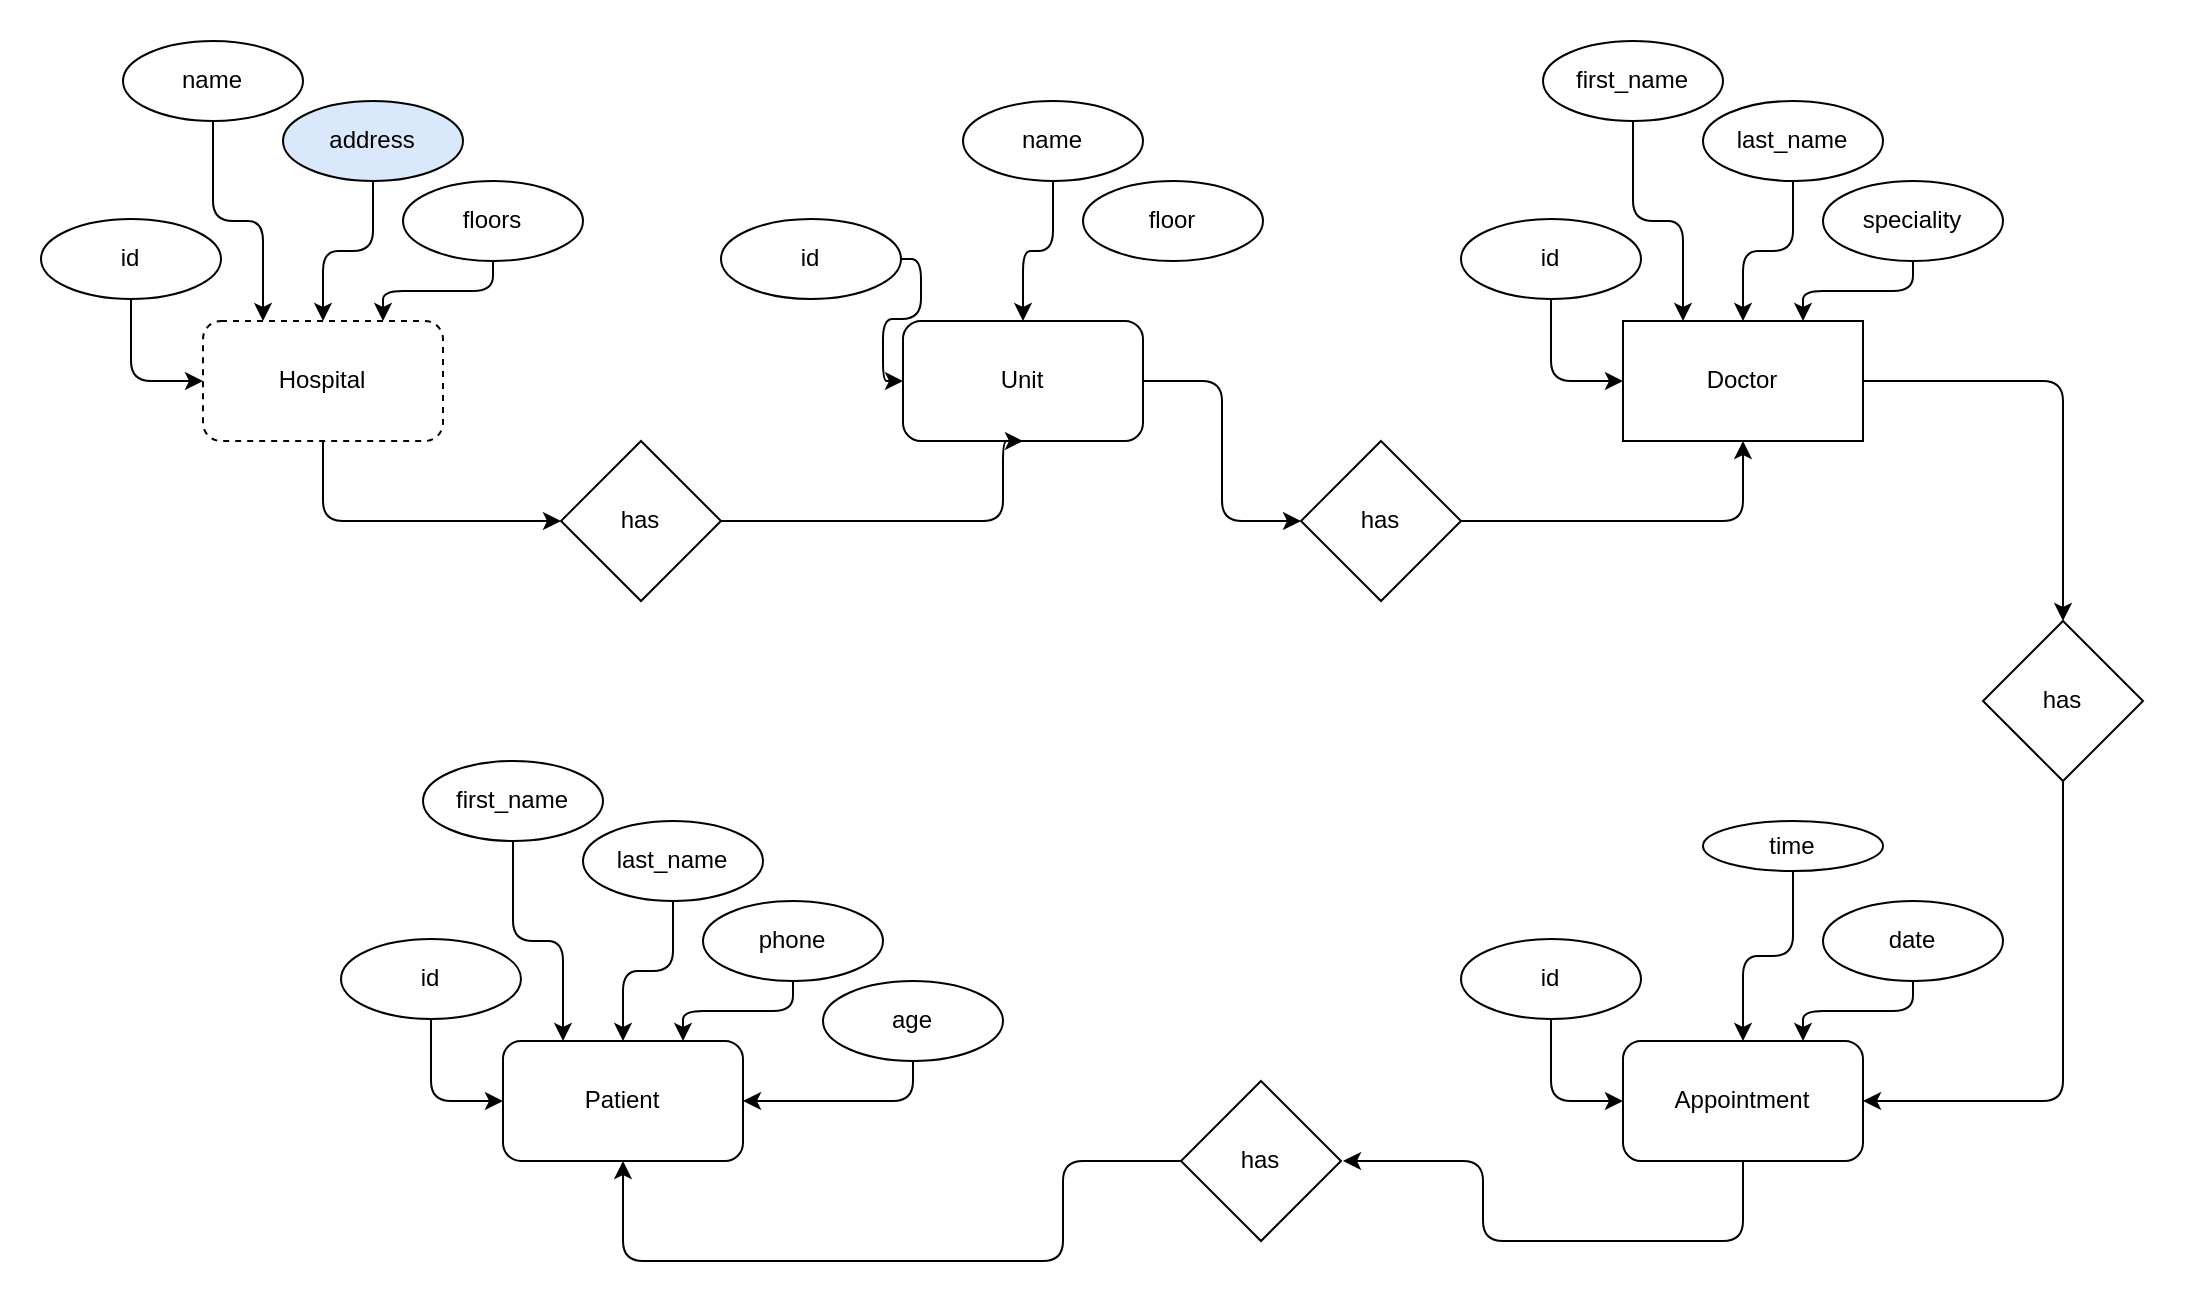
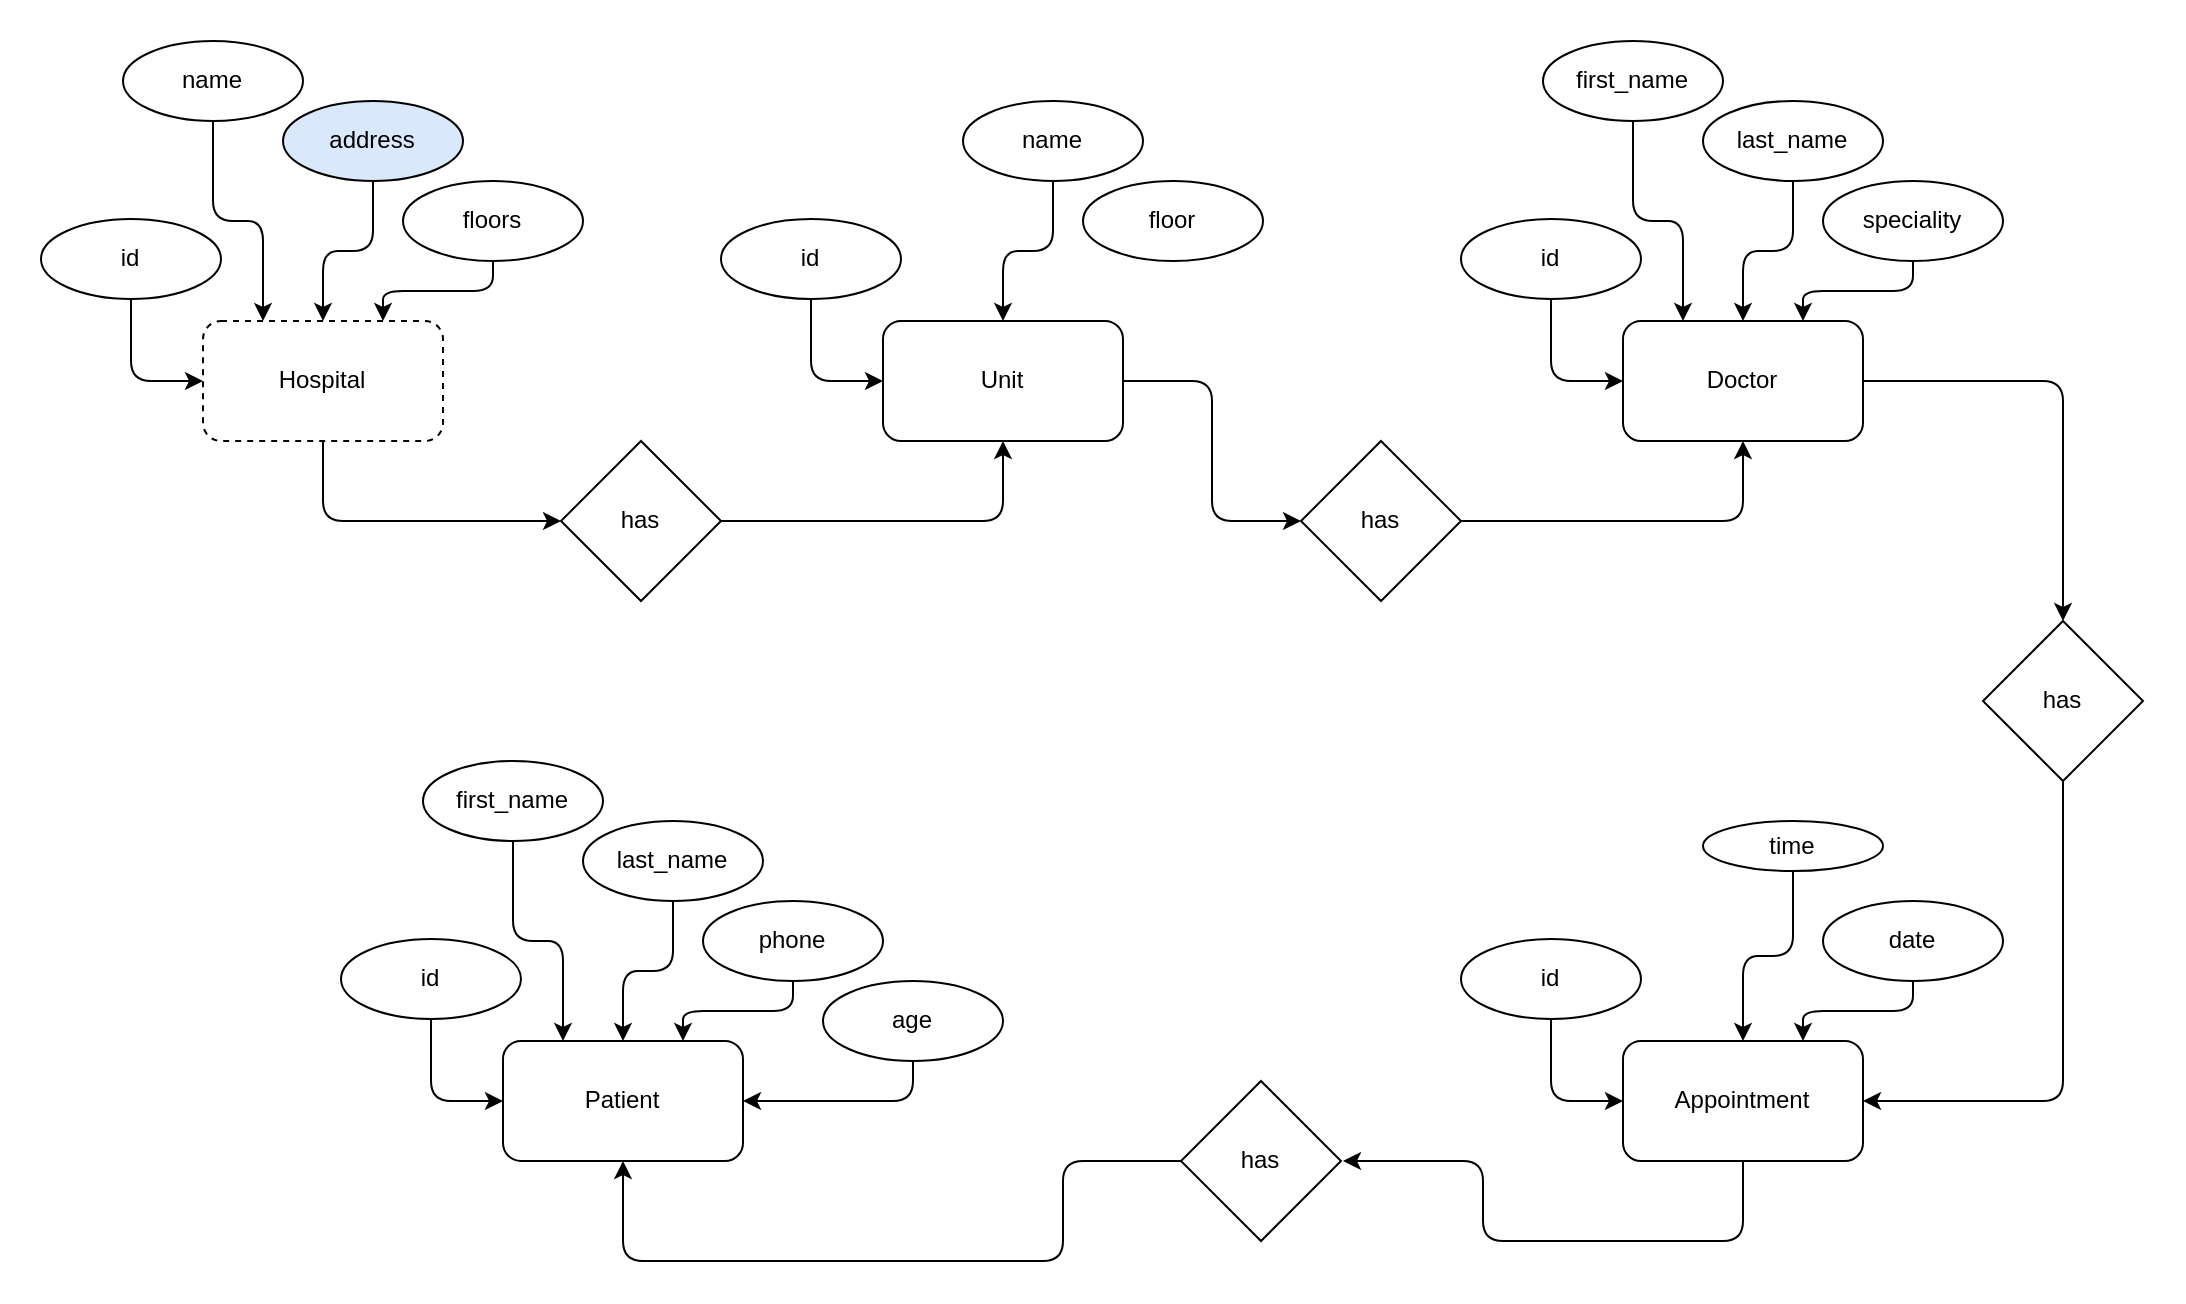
- <mxCell id="13" value="Unit" style="rounded=1;whiteSpace=wrap;html=1;" vertex="1" parent="1"><mxGeometry x="451" y="160" width="120" height="60" as="geometry" /></mxCell>
+ <mxCell id="13" value="Unit" style="rounded=1;whiteSpace=wrap;html=1;" vertex="1" parent="1"><mxGeometry x="441" y="160" width="120" height="60" as="geometry" /></mxCell>
- <mxCell id="22" value="Doctor" style="whiteSpace=wrap;html=1;rounded=0;" vertex="1" parent="1"><mxGeometry x="811" y="160" width="120" height="60" as="geometry" /></mxCell>
+ <mxCell id="22" value="Doctor" style="rounded=1;whiteSpace=wrap;html=1;" vertex="1" parent="1"><mxGeometry x="811" y="160" width="120" height="60" as="geometry" /></mxCell>
